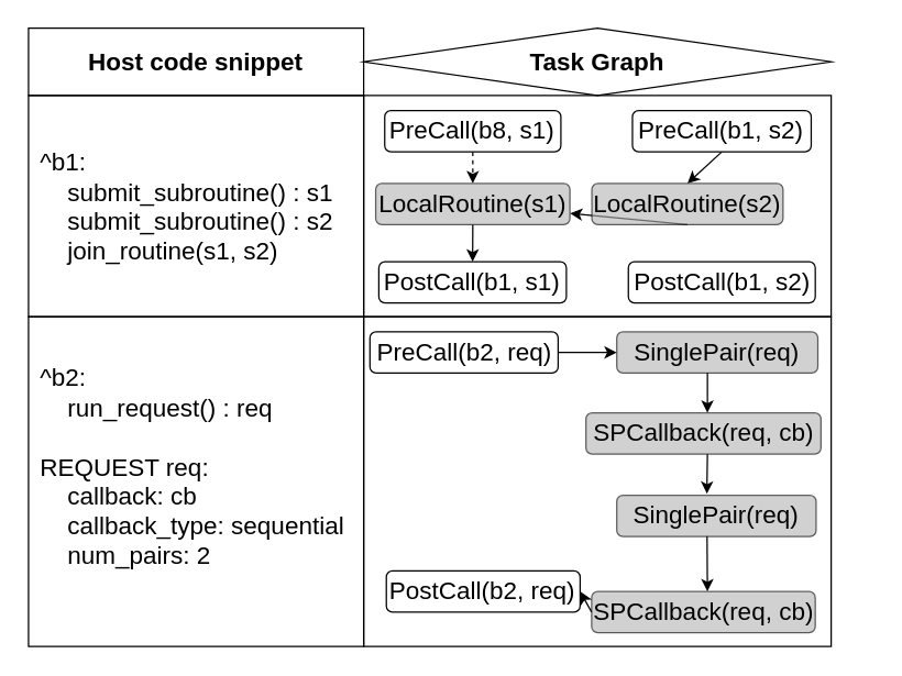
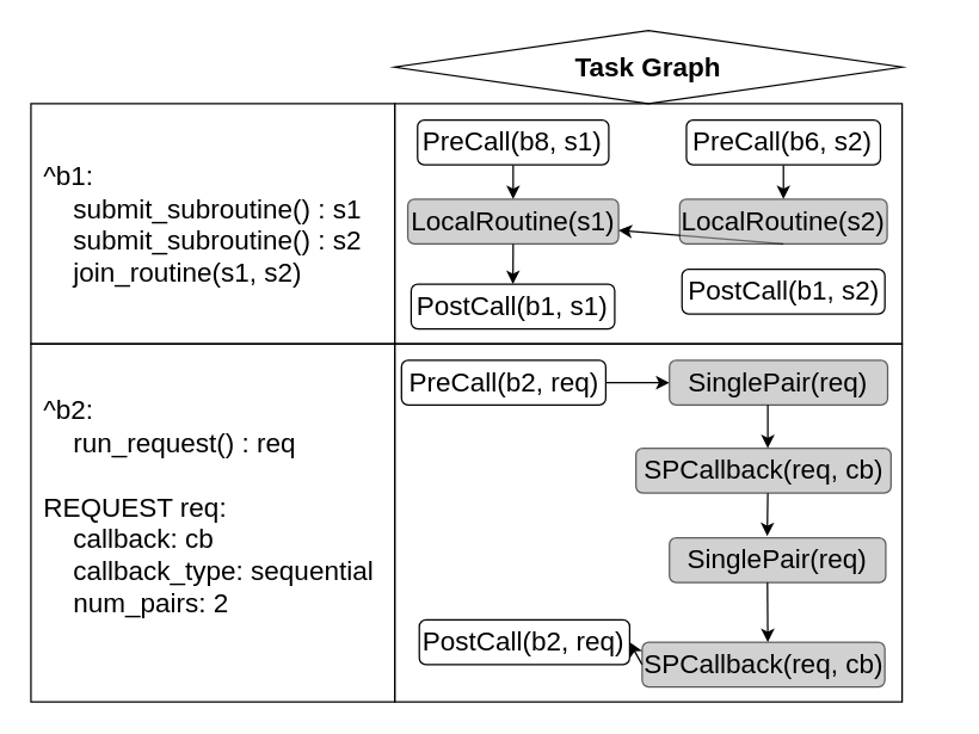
- <mxCell id="30" value="&lt;font style=&quot;font-size: 18px;&quot;&gt;Host code snippet&lt;/font&gt;" style="rounded=0;whiteSpace=wrap;html=1;fillColor=none;fontStyle=1" parent="1" vertex="1"><mxGeometry x="20.25" y="20" width="243.75" height="49" as="geometry" /></mxCell>
- <mxCell id="13" value="PreCall(b1, s2)" style="rounded=1;whiteSpace=wrap;html=1;fontSize=18;" parent="1" vertex="1"><mxGeometry x="459.47" y="80" width="130" height="30" as="geometry" /></mxCell>
+ <mxCell id="13" value="PreCall(b6, s2)" style="rounded=1;whiteSpace=wrap;html=1;fontSize=18;" parent="1" vertex="1"><mxGeometry x="459.47" y="80" width="130" height="30" as="geometry" /></mxCell>
- <mxCell id="7" style="edgeStyle=none;html=1;exitX=0.5;exitY=1;exitDx=0;exitDy=0;entryX=0.5;entryY=0;entryDx=0;entryDy=0;fontSize=18;dashed=1;" parent="1" source="8" target="11" edge="1"><mxGeometry relative="1" as="geometry" /></mxCell>
+ <mxCell id="7" style="edgeStyle=none;html=1;exitX=0.5;exitY=1;exitDx=0;exitDy=0;entryX=0.5;entryY=0;entryDx=0;entryDy=0;fontSize=18;" parent="1" source="8" target="11" edge="1"><mxGeometry relative="1" as="geometry" /></mxCell>
- <mxCell id="16" value="LocalRoutine(s2)" style="rounded=1;whiteSpace=wrap;html=1;fillStyle=solid;fillColor=#B3B3B3;opacity=60;fontSize=18;" parent="1" vertex="1"><mxGeometry x="429.94" y="133" width="139.06" height="30" as="geometry" /></mxCell>
+ <mxCell id="16" value="LocalRoutine(s2)" style="rounded=1;whiteSpace=wrap;html=1;fillStyle=solid;fillColor=#B3B3B3;opacity=60;fontSize=18;" parent="1" vertex="1"><mxGeometry x="454.94" y="133" width="139.06" height="30" as="geometry" /></mxCell>
- <mxCell id="14" value="PostCall(b1, s2)" style="rounded=1;whiteSpace=wrap;html=1;fontSize=18;" parent="1" vertex="1"><mxGeometry x="456.5" y="190" width="135.94" height="30" as="geometry" /></mxCell>
+ <mxCell id="14" value="PostCall(b1, s2)" style="rounded=1;whiteSpace=wrap;html=1;fontSize=18;" parent="1" vertex="1"><mxGeometry x="456.5" y="180" width="135.94" height="30" as="geometry" /></mxCell>
